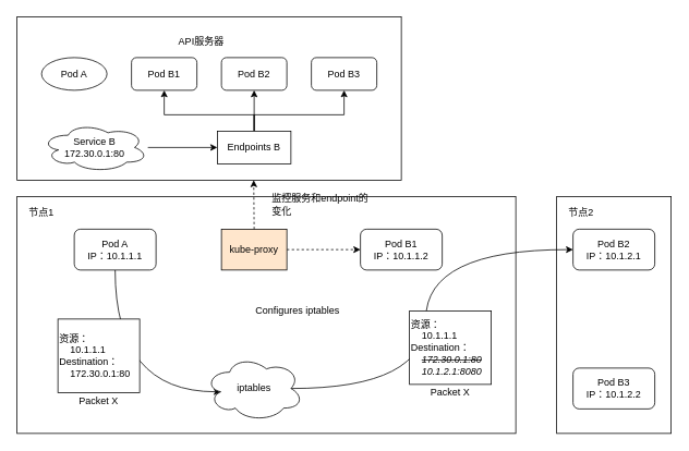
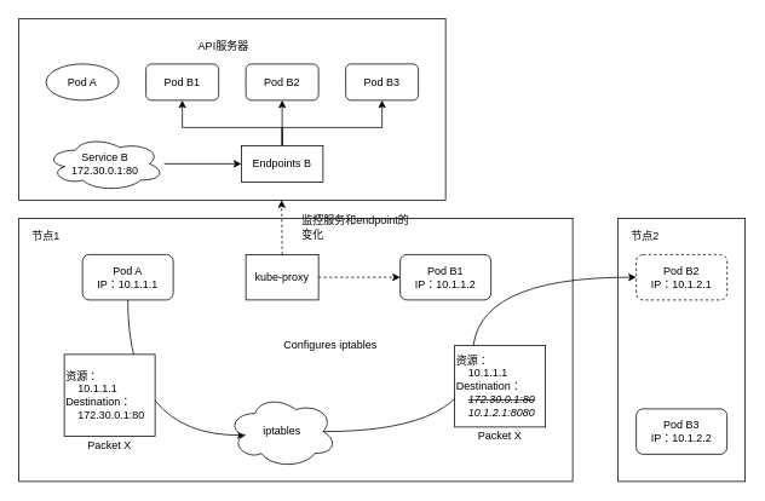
- <mxCell id="6" value="kube-proxy" style="rounded=0;whiteSpace=wrap;html=1;fillColor=#ffe6cc;" vertex="1" parent="1"><mxGeometry x="270" y="280" width="80" height="50" as="geometry" /></mxCell>
+ <mxCell id="6" value="kube-proxy" style="rounded=0;whiteSpace=wrap;html=1;" vertex="1" parent="1"><mxGeometry x="270" y="280" width="80" height="50" as="geometry" /></mxCell>
- <mxCell id="11" value="Pod B2&lt;br&gt;IP：10.1.2.1" style="rounded=1;whiteSpace=wrap;html=1;" vertex="1" parent="1"><mxGeometry x="700" y="280" width="100" height="50" as="geometry" /></mxCell>
+ <mxCell id="11" value="Pod B2&lt;br&gt;IP：10.1.2.1" style="rounded=1;whiteSpace=wrap;html=1;dashed=1;" vertex="1" parent="1"><mxGeometry x="700" y="280" width="100" height="50" as="geometry" /></mxCell>
